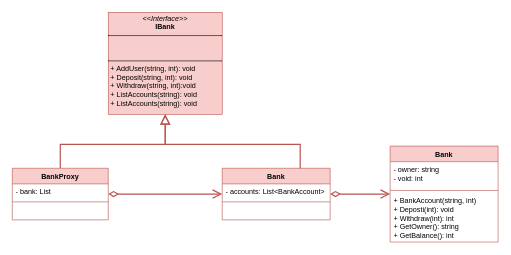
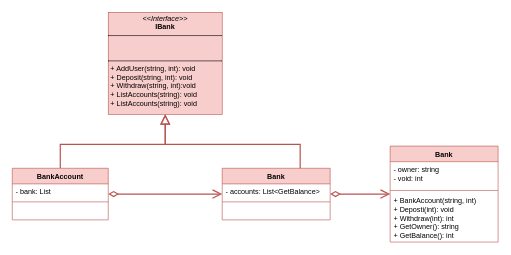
- <mxCell id="4" value="BankProxy" style="swimlane;fontStyle=1;align=center;verticalAlign=top;childLayout=stackLayout;horizontal=1;startSize=26;horizontalStack=0;resizeParent=1;resizeParentMax=0;resizeLast=0;collapsible=1;marginBottom=0;whiteSpace=wrap;html=1;fillColor=#f8cecc;strokeColor=#b85450;" vertex="1" parent="1"><mxGeometry x="20" y="280" width="160" height="86" as="geometry" /></mxCell>
+ <mxCell id="4" value="BankAccount" style="swimlane;fontStyle=1;align=center;verticalAlign=top;childLayout=stackLayout;horizontal=1;startSize=26;horizontalStack=0;resizeParent=1;resizeParentMax=0;resizeLast=0;collapsible=1;marginBottom=0;whiteSpace=wrap;html=1;fillColor=#f8cecc;strokeColor=#b85450;" vertex="1" parent="1"><mxGeometry x="20" y="280" width="160" height="86" as="geometry" /></mxCell>
- <mxCell id="9" value="- accounts: List&amp;lt;BankAccount&amp;gt;" style="text;strokeColor=none;fillColor=none;align=left;verticalAlign=top;spacingLeft=4;spacingRight=4;overflow=hidden;rotatable=0;points=[[0,0.5],[1,0.5]];portConstraint=eastwest;whiteSpace=wrap;html=1;" vertex="1" parent="8"><mxGeometry y="26" width="180" height="26" as="geometry" /></mxCell>
+ <mxCell id="9" value="- accounts: List&amp;lt;GetBalance&amp;gt;" style="text;strokeColor=none;fillColor=none;align=left;verticalAlign=top;spacingLeft=4;spacingRight=4;overflow=hidden;rotatable=0;points=[[0,0.5],[1,0.5]];portConstraint=eastwest;whiteSpace=wrap;html=1;" vertex="1" parent="8"><mxGeometry y="26" width="180" height="26" as="geometry" /></mxCell>
